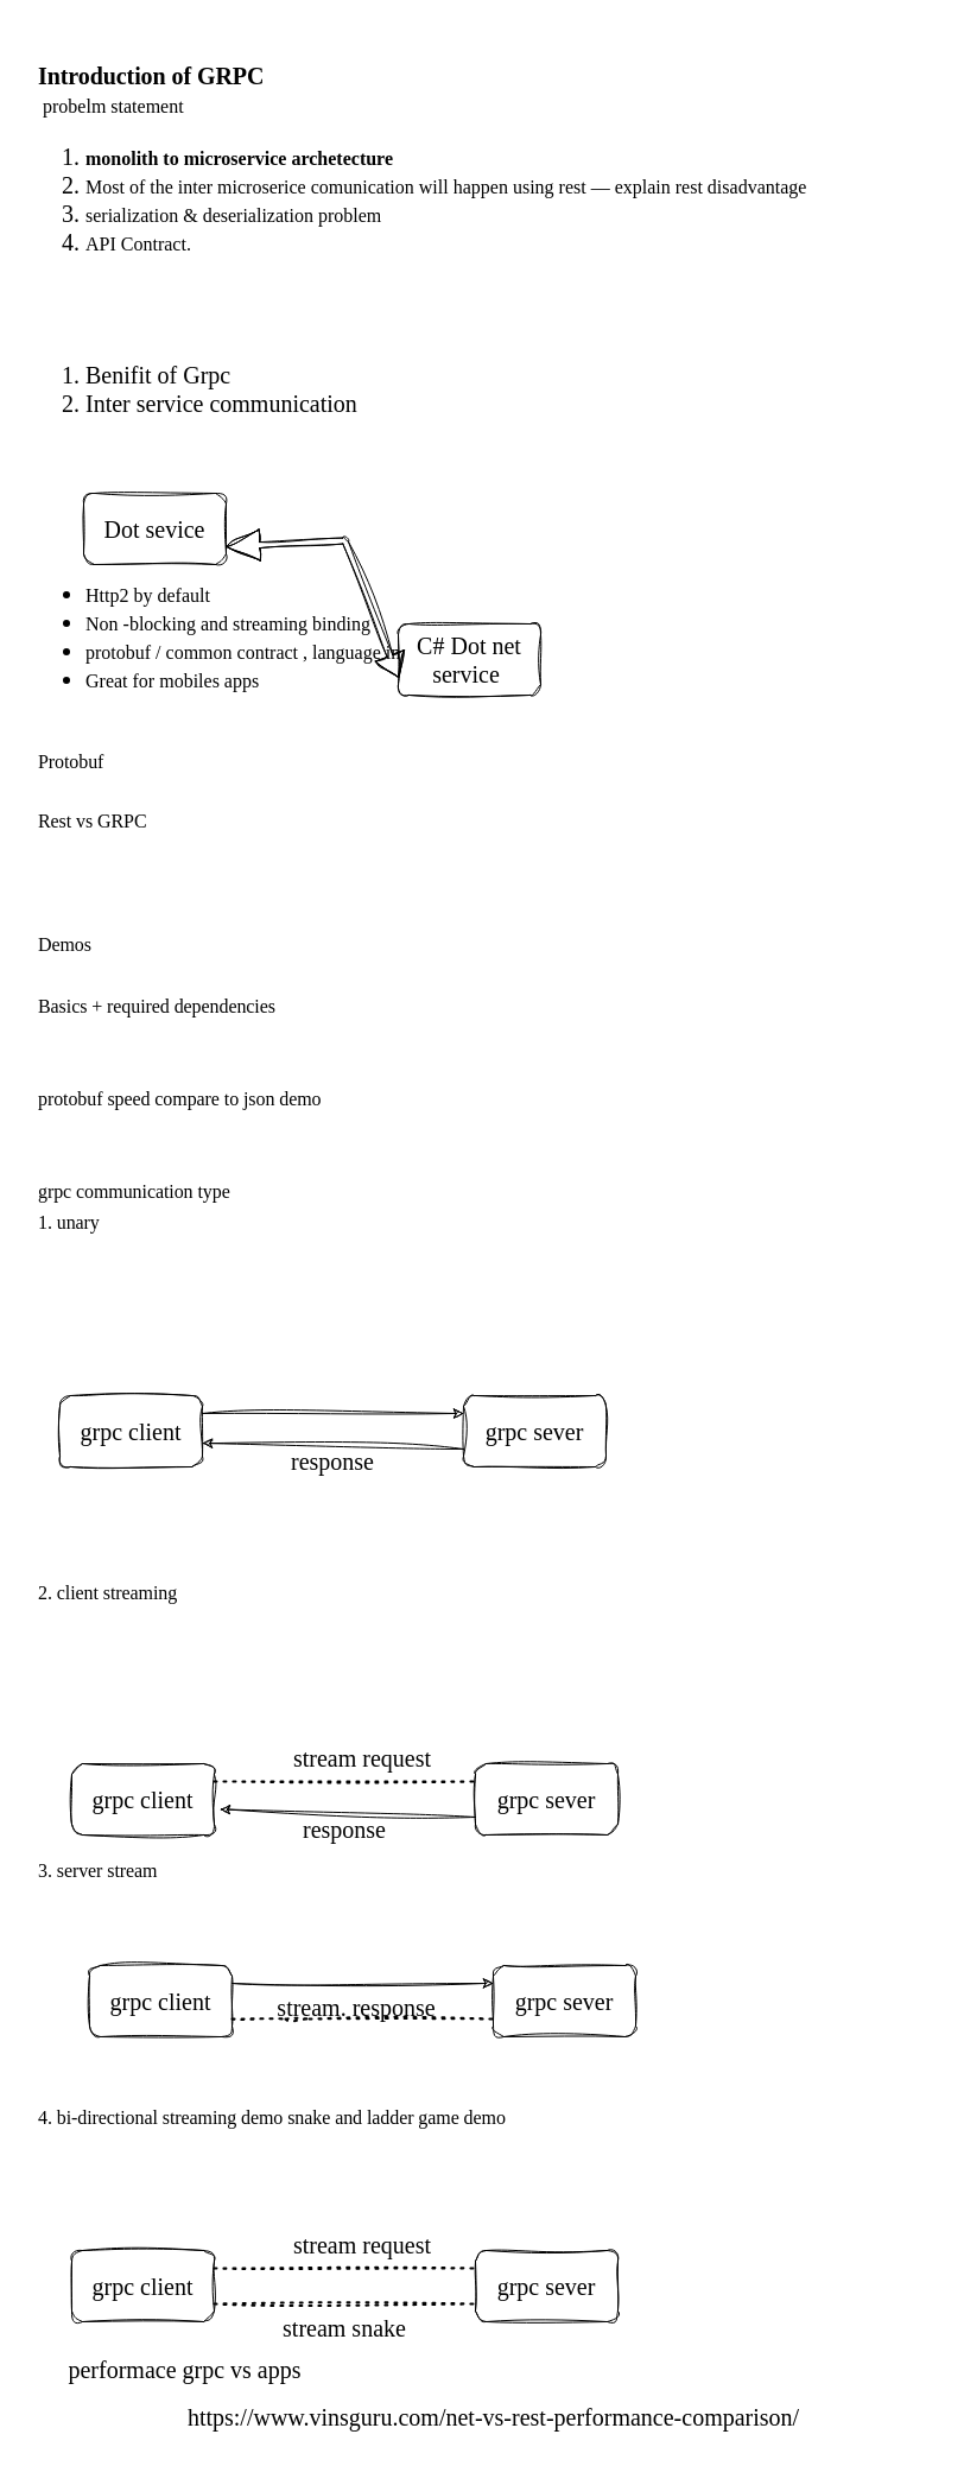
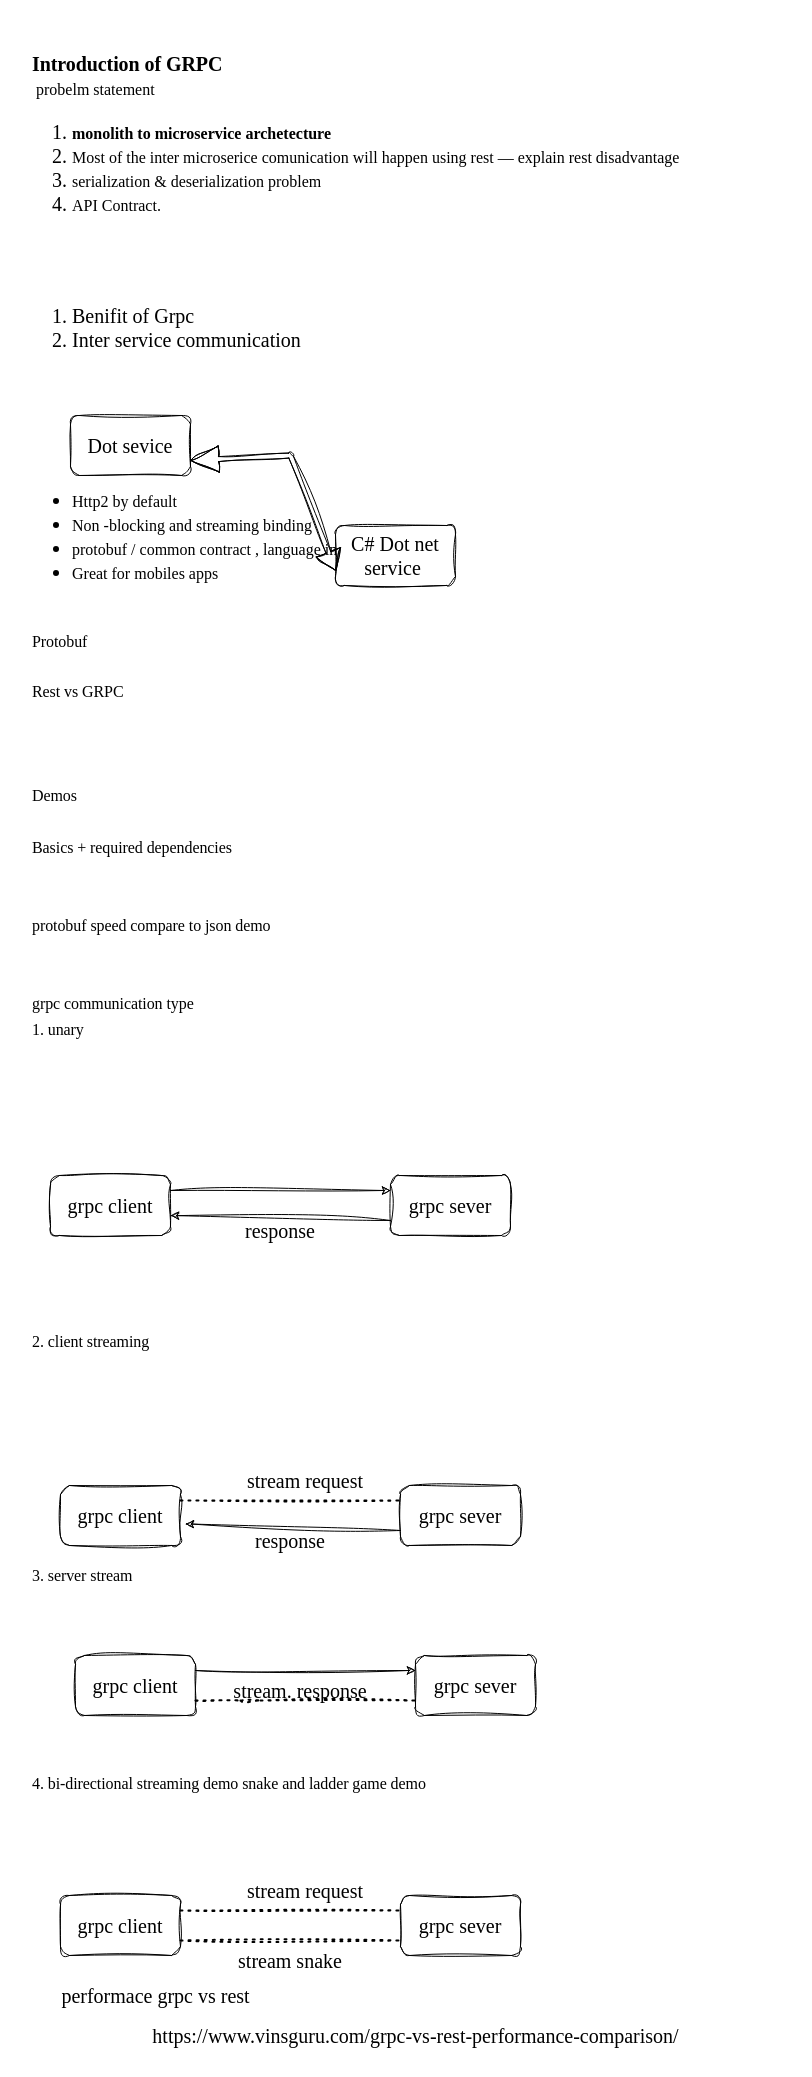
- <mxCell id="30" value="performace grpc vs apps" style="text;html=1;align=center;verticalAlign=middle;resizable=0;points=[];autosize=1;strokeColor=none;fillColor=none;fontSize=20;fontFamily=Architects Daughter;sketch=1;hachureGap=4;jiggle=2;curveFitting=1;fontSource=https%3A%2F%2Ffonts.googleapis.com%2Fcss%3Ffamily%3DArchitects%2BDaughter;" vertex="1" parent="1"><mxGeometry y="1975" width="270" height="40" as="geometry" x="20" /></mxCell>
+ <mxCell id="30" value="performace grpc vs rest" style="text;html=1;align=center;verticalAlign=middle;resizable=0;points=[];autosize=1;strokeColor=none;fillColor=none;fontSize=20;fontFamily=Architects Daughter;sketch=1;hachureGap=4;jiggle=2;curveFitting=1;fontSource=https%3A%2F%2Ffonts.googleapis.com%2Fcss%3Ffamily%3DArchitects%2BDaughter;" vertex="1" parent="1"><mxGeometry y="1975" width="270" height="40" as="geometry" x="20" /></mxCell>
- <mxCell id="29" value="https://www.vinsguru.com/net-vs-rest-performance-comparison/" style="text;html=1;align=center;verticalAlign=middle;resizable=0;points=[];autosize=1;strokeColor=none;fillColor=none;fontSize=20;fontFamily=Architects Daughter;sketch=1;hachureGap=4;jiggle=2;curveFitting=1;fontSource=https%3A%2F%2Ffonts.googleapis.com%2Fcss%3Ffamily%3DArchitects%2BDaughter;" vertex="1" parent="1"><mxGeometry x="95" y="2015" width="640" height="40" as="geometry" /></mxCell>
+ <mxCell id="29" value="https://www.vinsguru.com/grpc-vs-rest-performance-comparison/" style="text;html=1;align=center;verticalAlign=middle;resizable=0;points=[];autosize=1;strokeColor=none;fillColor=none;fontSize=20;fontFamily=Architects Daughter;sketch=1;hachureGap=4;jiggle=2;curveFitting=1;fontSource=https%3A%2F%2Ffonts.googleapis.com%2Fcss%3Ffamily%3DArchitects%2BDaughter;" vertex="1" parent="1"><mxGeometry x="95" y="2015" width="640" height="40" as="geometry" /></mxCell>
